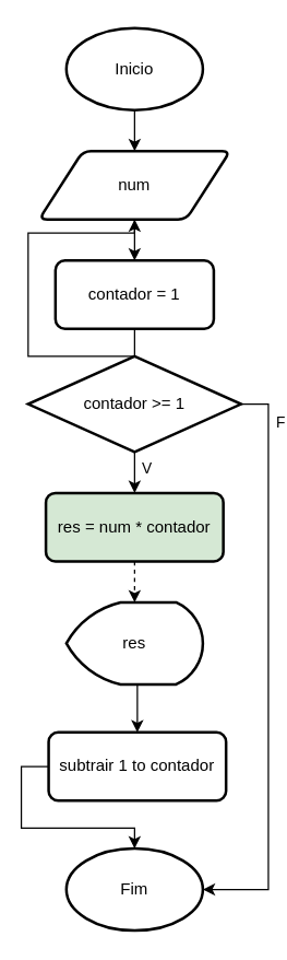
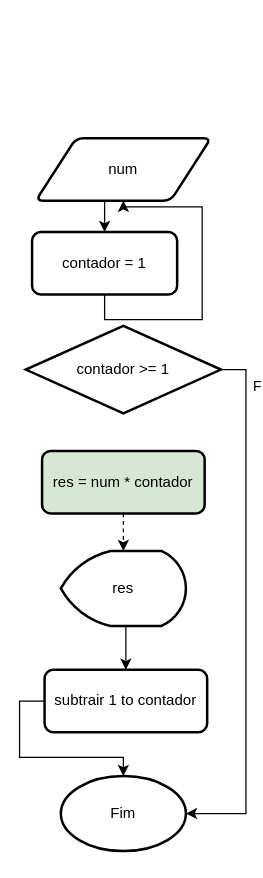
- <mxCell id="3" value="Inicio" style="strokeWidth=2;html=1;shape=mxgraph.flowchart.start_1;whiteSpace=wrap;" parent="1" vertex="1"><mxGeometry x="48" y="20" width="100" height="60" as="geometry" /></mxCell>
- <mxCell id="2" style="edgeStyle=orthogonalEdgeStyle;rounded=0;orthogonalLoop=1;jettySize=auto;html=1;exitX=0.5;exitY=1;exitDx=0;exitDy=0;exitPerimeter=0;entryX=0.5;entryY=0;entryDx=0;entryDy=0;" parent="1" source="3" target="19" edge="1"><mxGeometry relative="1" as="geometry"><mxPoint x="97.8" y="112.72" as="targetPoint" /></mxGeometry></mxCell>
- <mxCell id="6" value="contador = 1" style="rounded=1;whiteSpace=wrap;html=1;absoluteArcSize=1;arcSize=14;strokeWidth=2;" parent="1" vertex="1"><mxGeometry x="40" y="190" width="116" height="50" as="geometry" /></mxCell>
+ <mxCell id="6" value="contador = 1" style="rounded=1;whiteSpace=wrap;html=1;absoluteArcSize=1;arcSize=14;strokeWidth=2;" parent="1" vertex="1"><mxGeometry x="25" y="185" width="116" height="50" as="geometry" /></mxCell>
- <mxCell id="7" style="edgeStyle=orthogonalEdgeStyle;rounded=0;orthogonalLoop=1;jettySize=auto;html=1;exitX=0.5;exitY=1;exitDx=0;exitDy=0;exitPerimeter=0;entryX=0.5;entryY=0;entryDx=0;entryDy=0;" parent="1" source="9" target="10" edge="1"><mxGeometry relative="1" as="geometry" /></mxCell>
- <mxCell id="8" value="V" style="edgeLabel;html=1;align=center;verticalAlign=middle;resizable=0;points=[];" parent="7" vertex="1" connectable="0"><mxGeometry x="-0.246" y="1" relative="1" as="geometry"><mxPoint x="7" as="offset" /></mxGeometry></mxCell>
